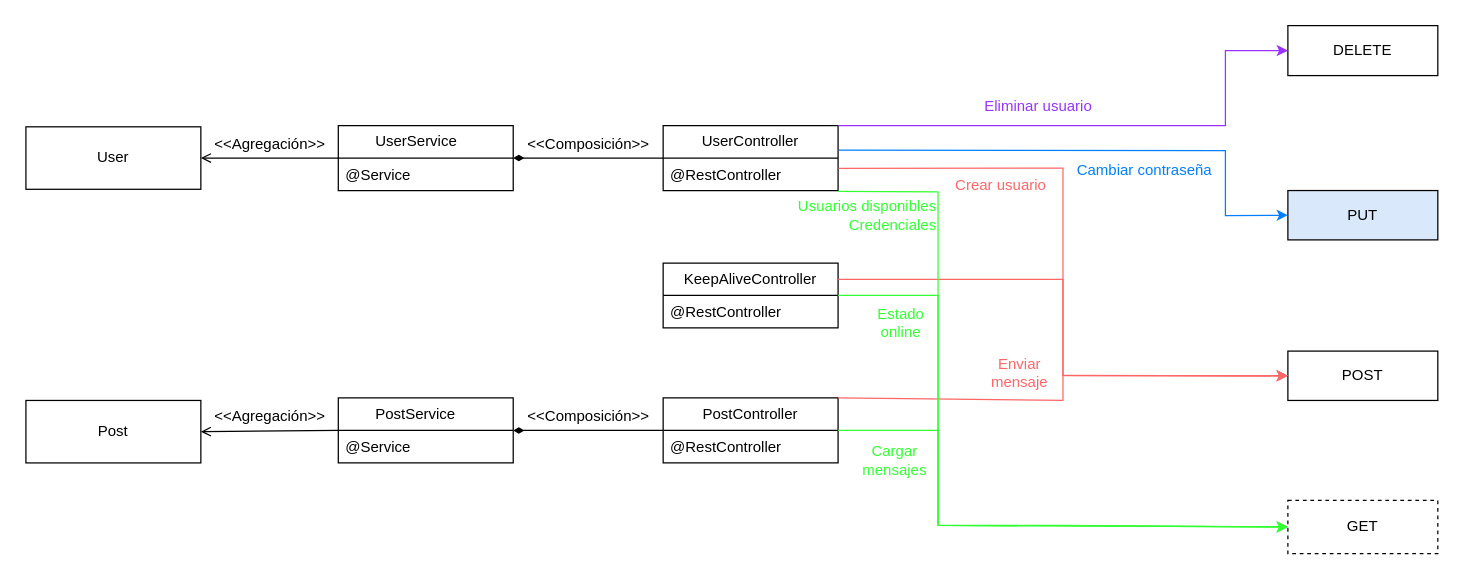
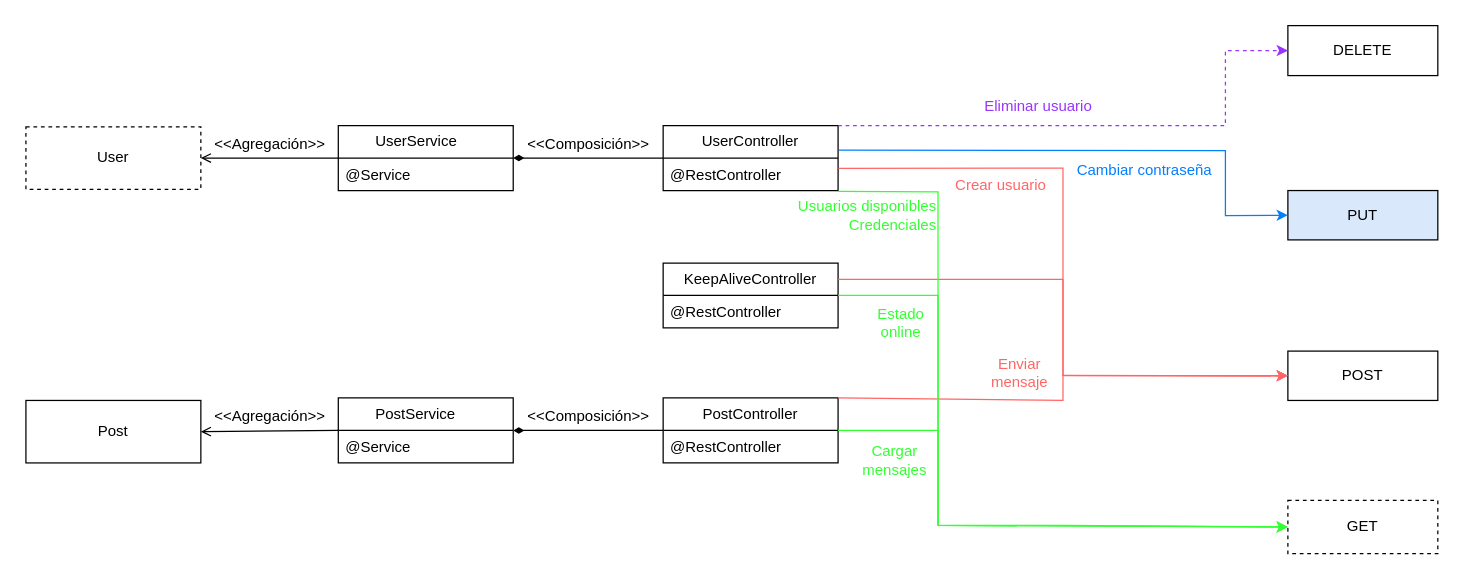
- <mxCell id="23" value="" style="endArrow=classic;html=1;rounded=0;entryX=0;entryY=0.5;entryDx=0;entryDy=0;exitX=1;exitY=0;exitDx=0;exitDy=0;strokeColor=#9933FF;" parent="1" source="6" target="17" edge="1"><mxGeometry width="50" height="50" relative="1" as="geometry"><mxPoint x="520" y="220" as="sourcePoint" /><mxPoint x="750" y="160" as="targetPoint" /><Array as="points"><mxPoint x="980" y="100" /><mxPoint x="980" y="40" /></Array></mxGeometry></mxCell>
+ <mxCell id="23" value="" style="endArrow=classic;html=1;rounded=0;entryX=0;entryY=0.5;entryDx=0;entryDy=0;exitX=1;exitY=0;exitDx=0;exitDy=0;strokeColor=#9933FF;dashed=1;" parent="1" source="6" target="17" edge="1"><mxGeometry width="50" height="50" relative="1" as="geometry"><mxPoint x="520" y="220" as="sourcePoint" /><mxPoint x="750" y="160" as="targetPoint" /><Array as="points"><mxPoint x="980" y="100" /><mxPoint x="980" y="40" /></Array></mxGeometry></mxCell>
- <mxCell id="13" value="User" style="html=1;whiteSpace=wrap;" parent="1" vertex="1"><mxGeometry x="20" y="101" width="140" height="50" as="geometry" /></mxCell>
+ <mxCell id="13" value="User" style="html=1;whiteSpace=wrap;dashed=1;" parent="1" vertex="1"><mxGeometry x="20" y="101" width="140" height="50" as="geometry" /></mxCell>
